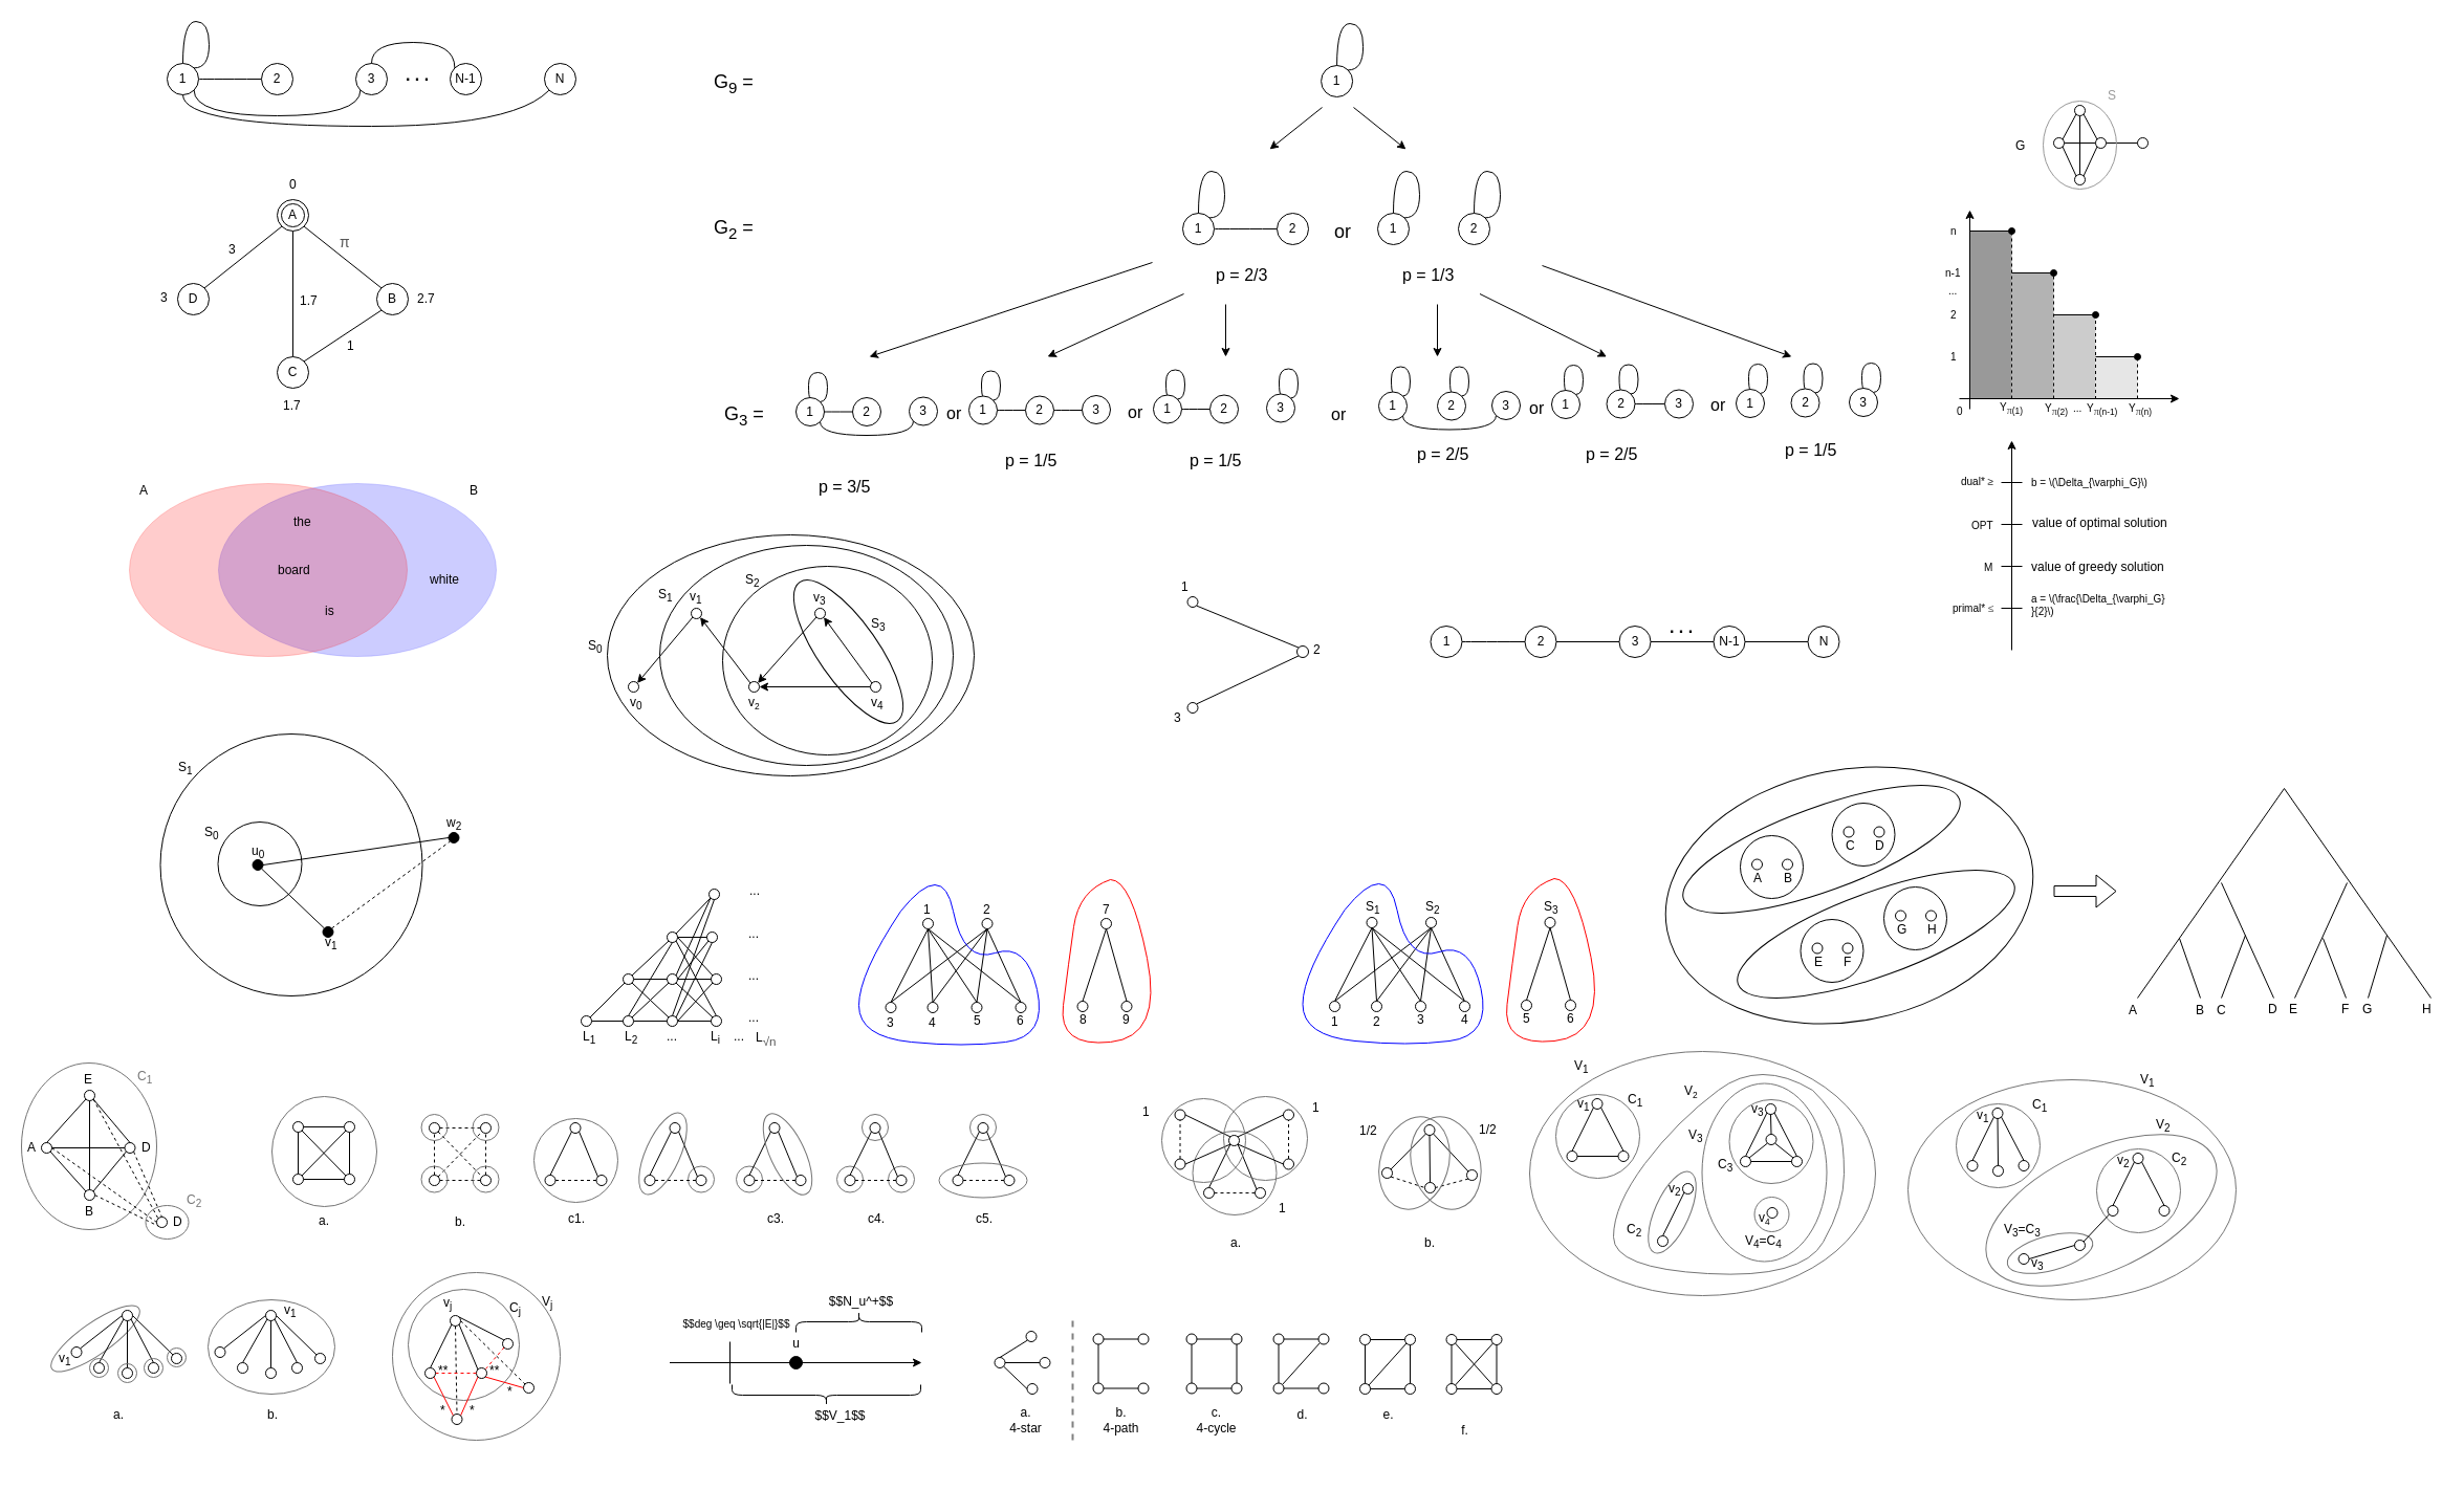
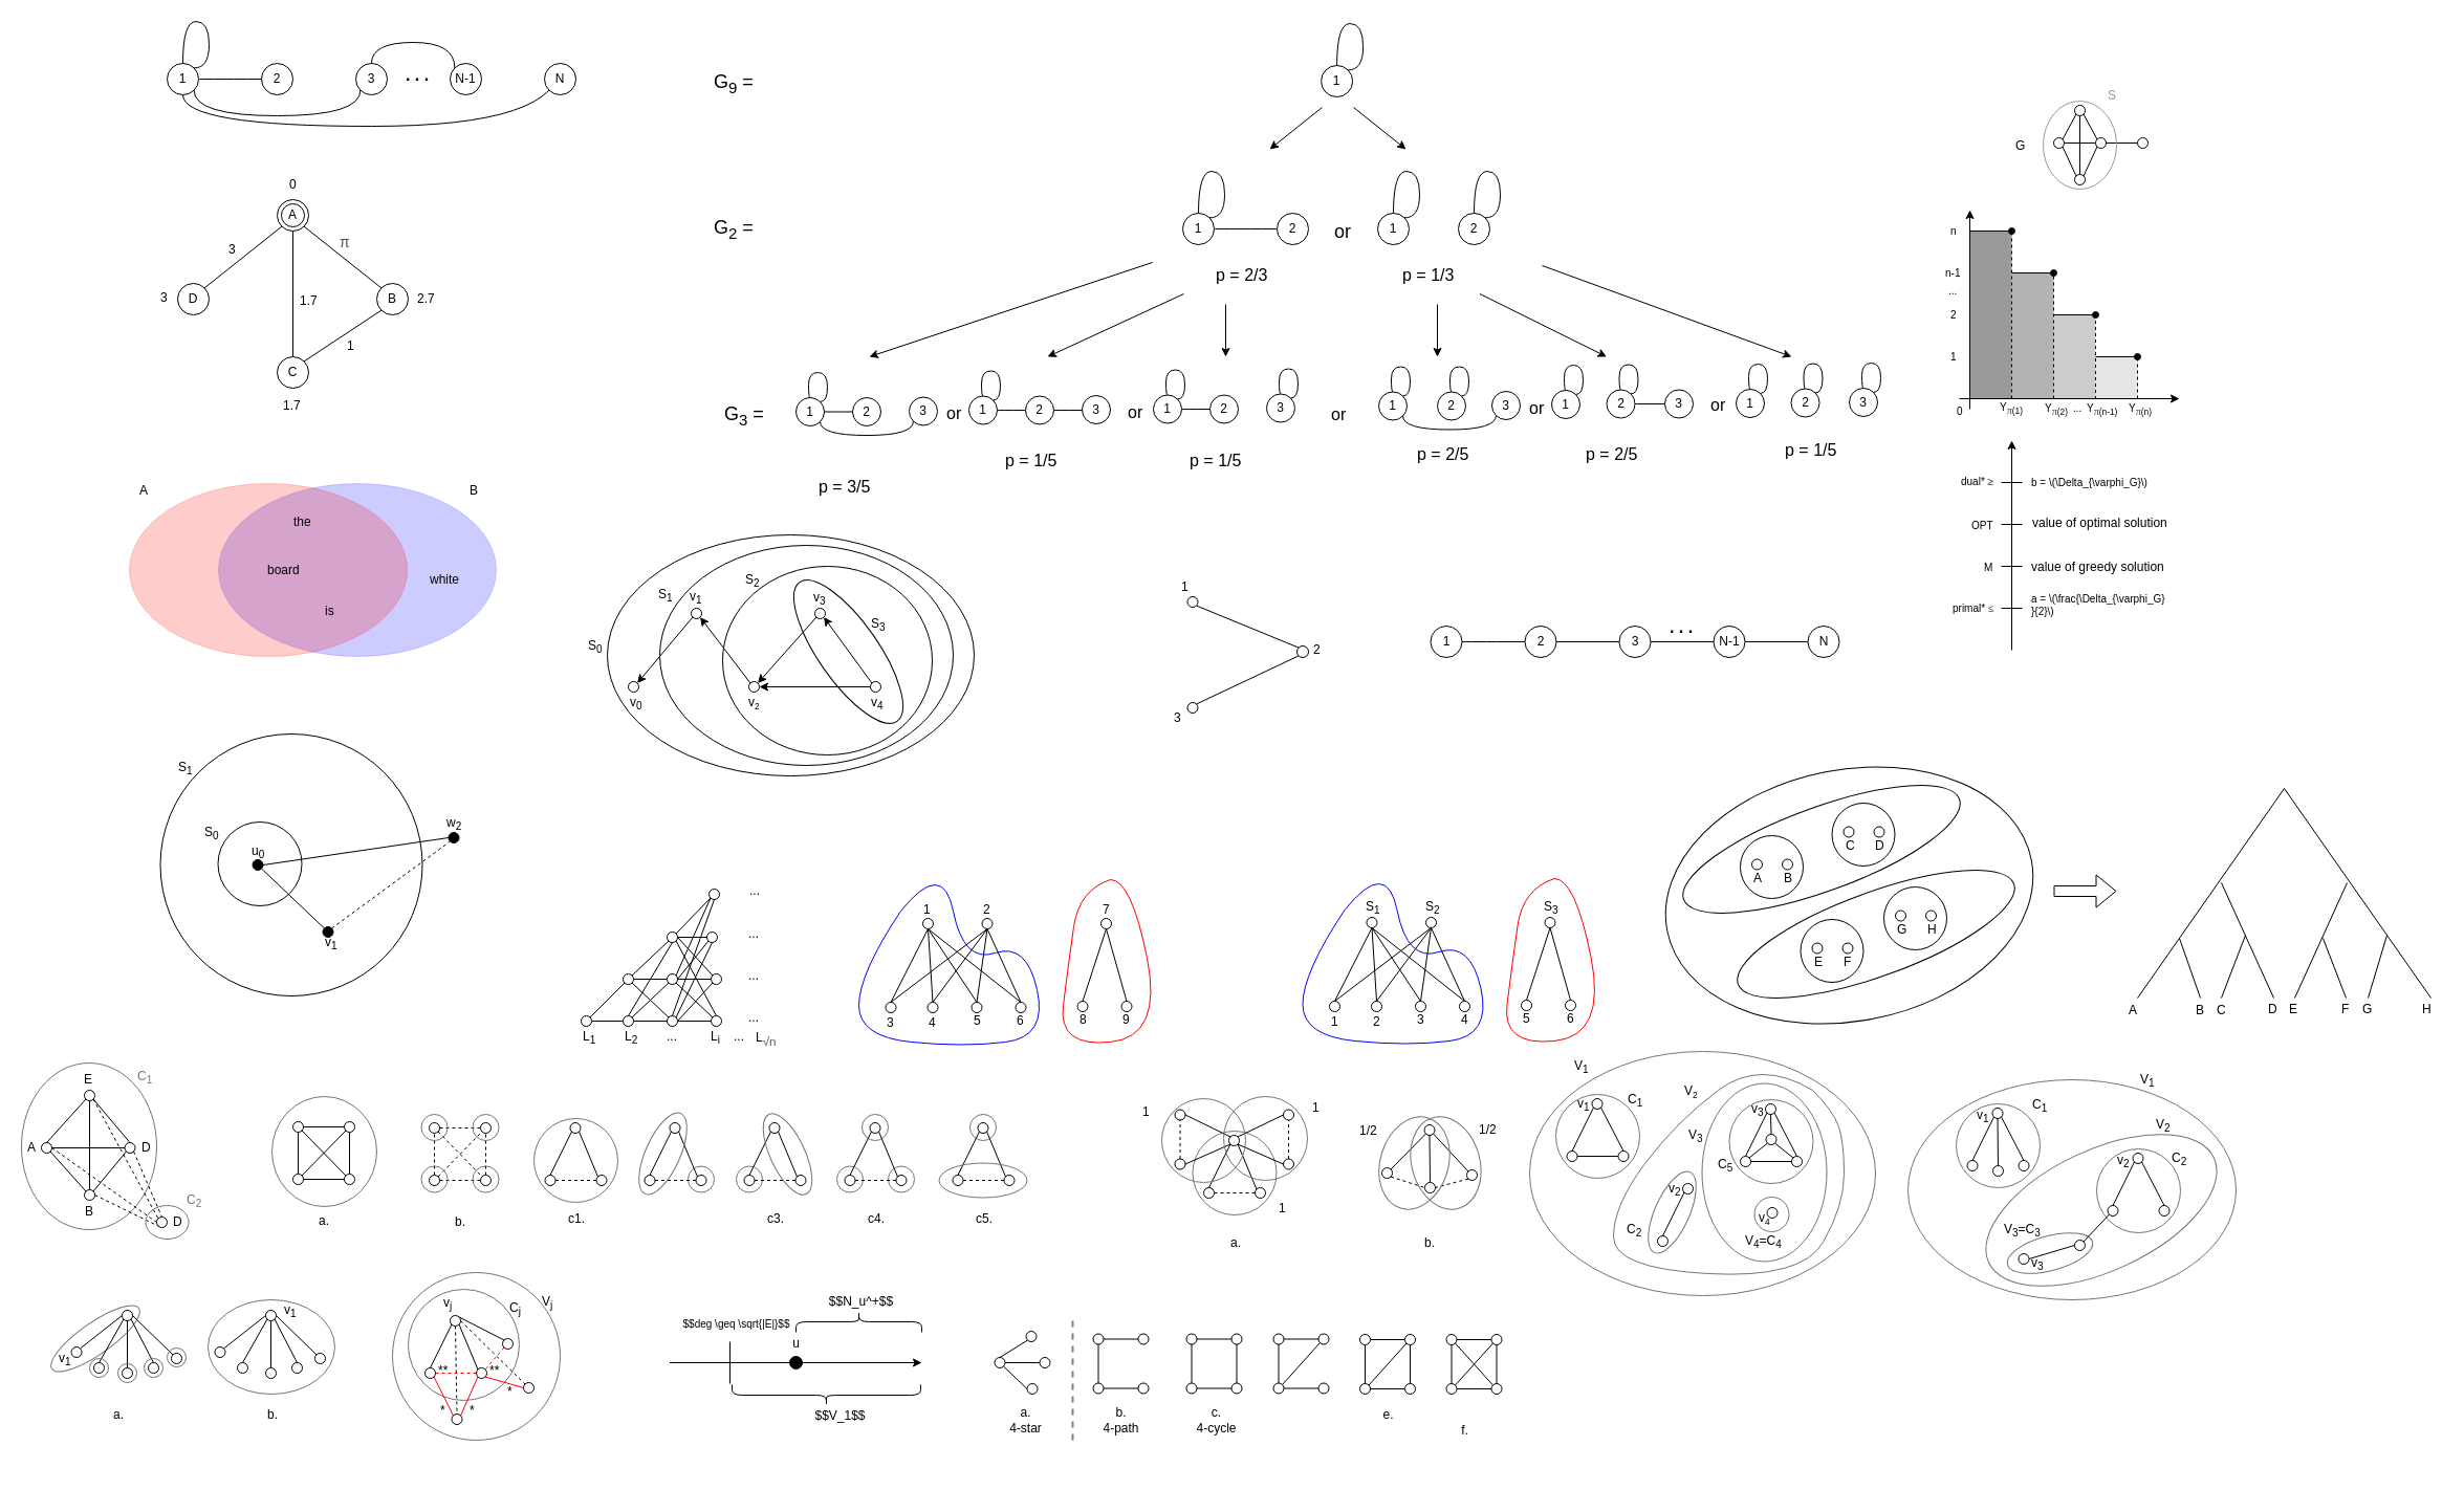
- <mxCell id="51" value="board" style="text;html=1;resizable=0;points=[];autosize=1;align=left;verticalAlign=top;spacingTop=-4;" parent="1" vertex="1"><mxGeometry x="263" y="533.5" width="50" height="20" as="geometry" /></mxCell>
+ <mxCell id="51" value="board" style="text;html=1;resizable=0;points=[];autosize=1;align=left;verticalAlign=top;spacingTop=-4;" parent="1" vertex="1"><mxGeometry x="253" y="533.5" width="50" height="20" as="geometry" /></mxCell>
- <mxCell id="510" value="C&lt;sub&gt;3&lt;/sub&gt;" style="text;html=1;resizable=0;points=[];autosize=1;align=left;verticalAlign=top;spacingTop=-4;" parent="1" vertex="1"><mxGeometry x="1637" y="1100.5" width="30" height="20" as="geometry" /></mxCell>
+ <mxCell id="510" value="C&lt;sub&gt;5&lt;/sub&gt;" style="text;html=1;resizable=0;points=[];autosize=1;align=left;verticalAlign=top;spacingTop=-4;" parent="1" vertex="1"><mxGeometry x="1637" y="1100.5" width="30" height="20" as="geometry" /></mxCell>
- <mxCell id="674" value="d." style="text;html=1;align=center;verticalAlign=middle;resizable=0;points=[];;autosize=1;" vertex="1" parent="1"><mxGeometry x="1227" y="1340" width="30" height="20" as="geometry" /></mxCell>
